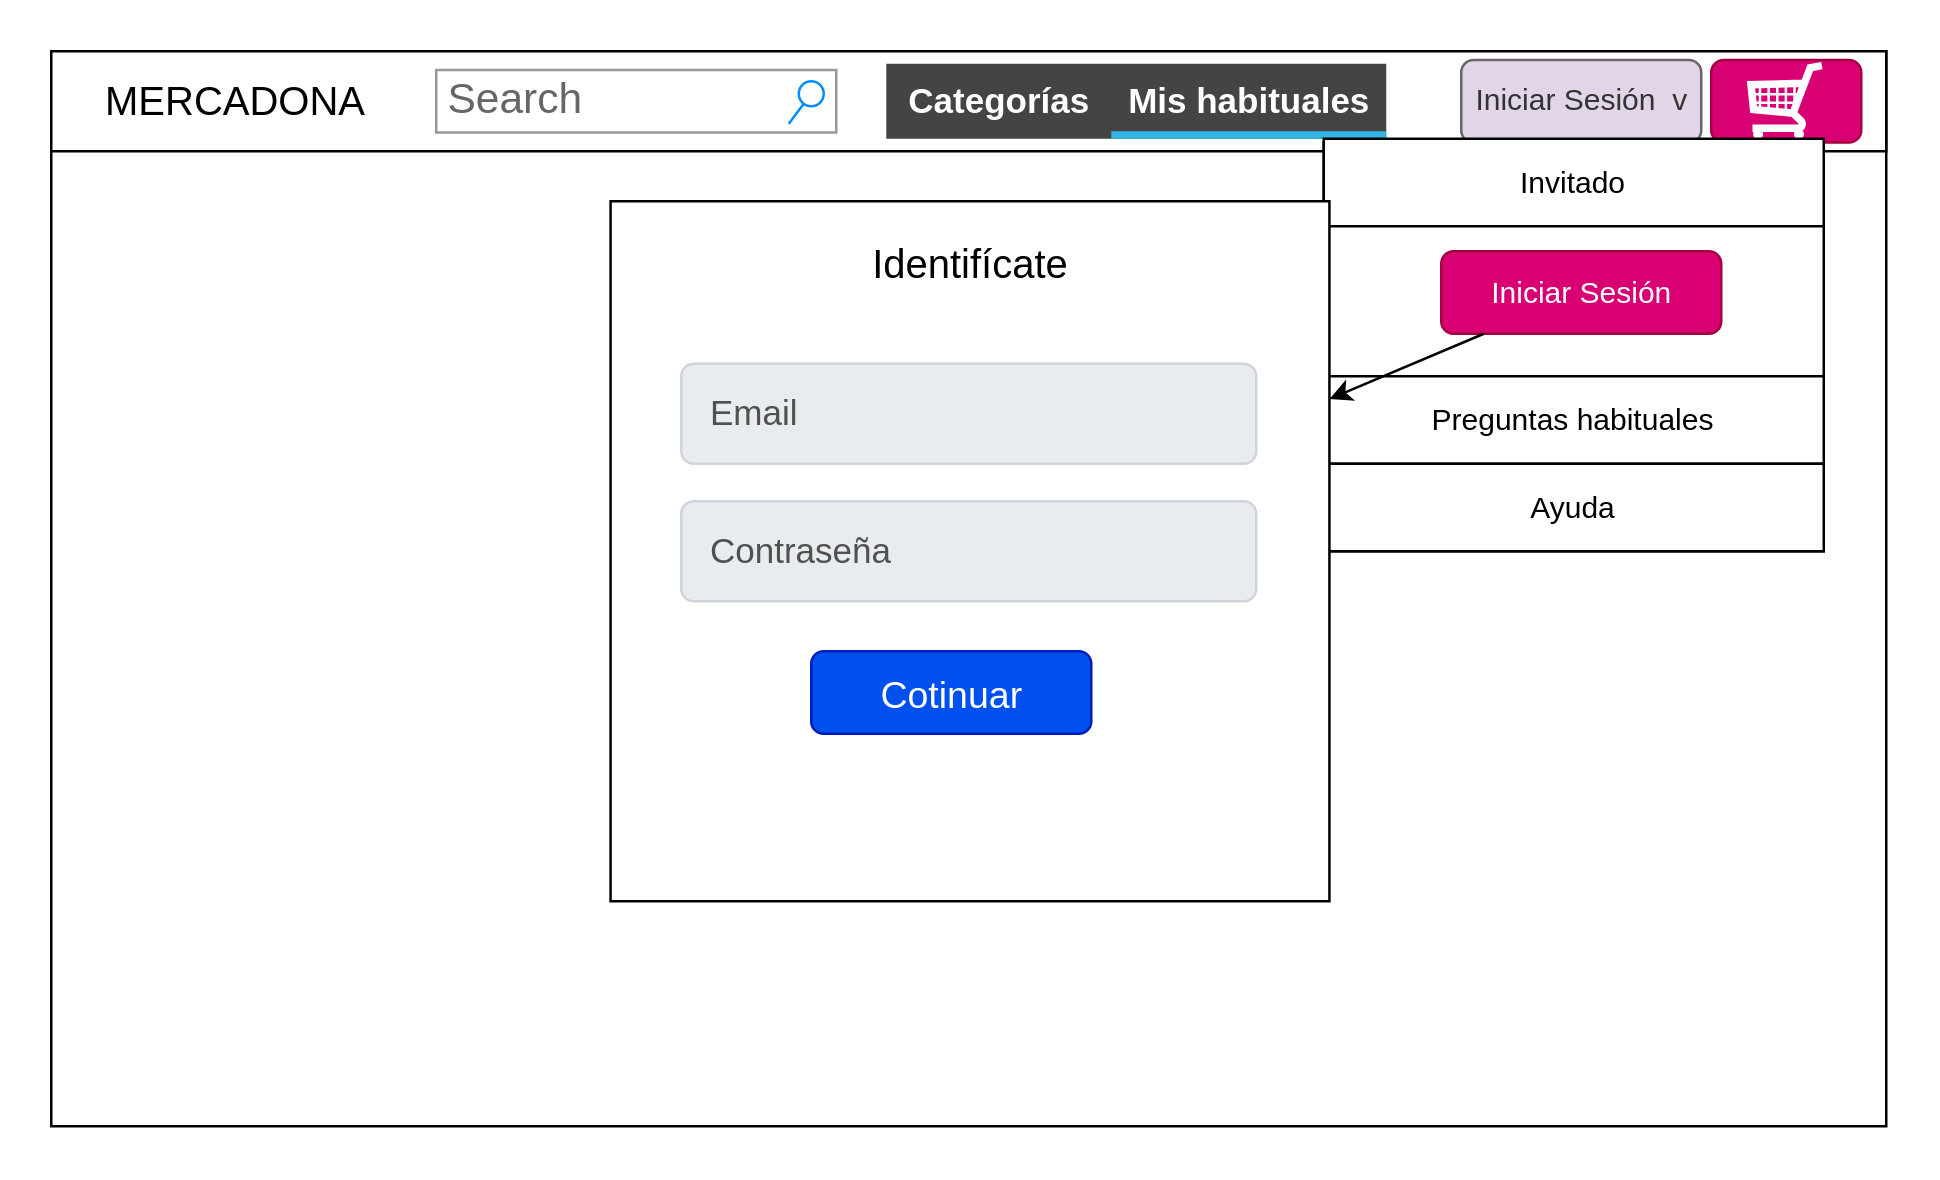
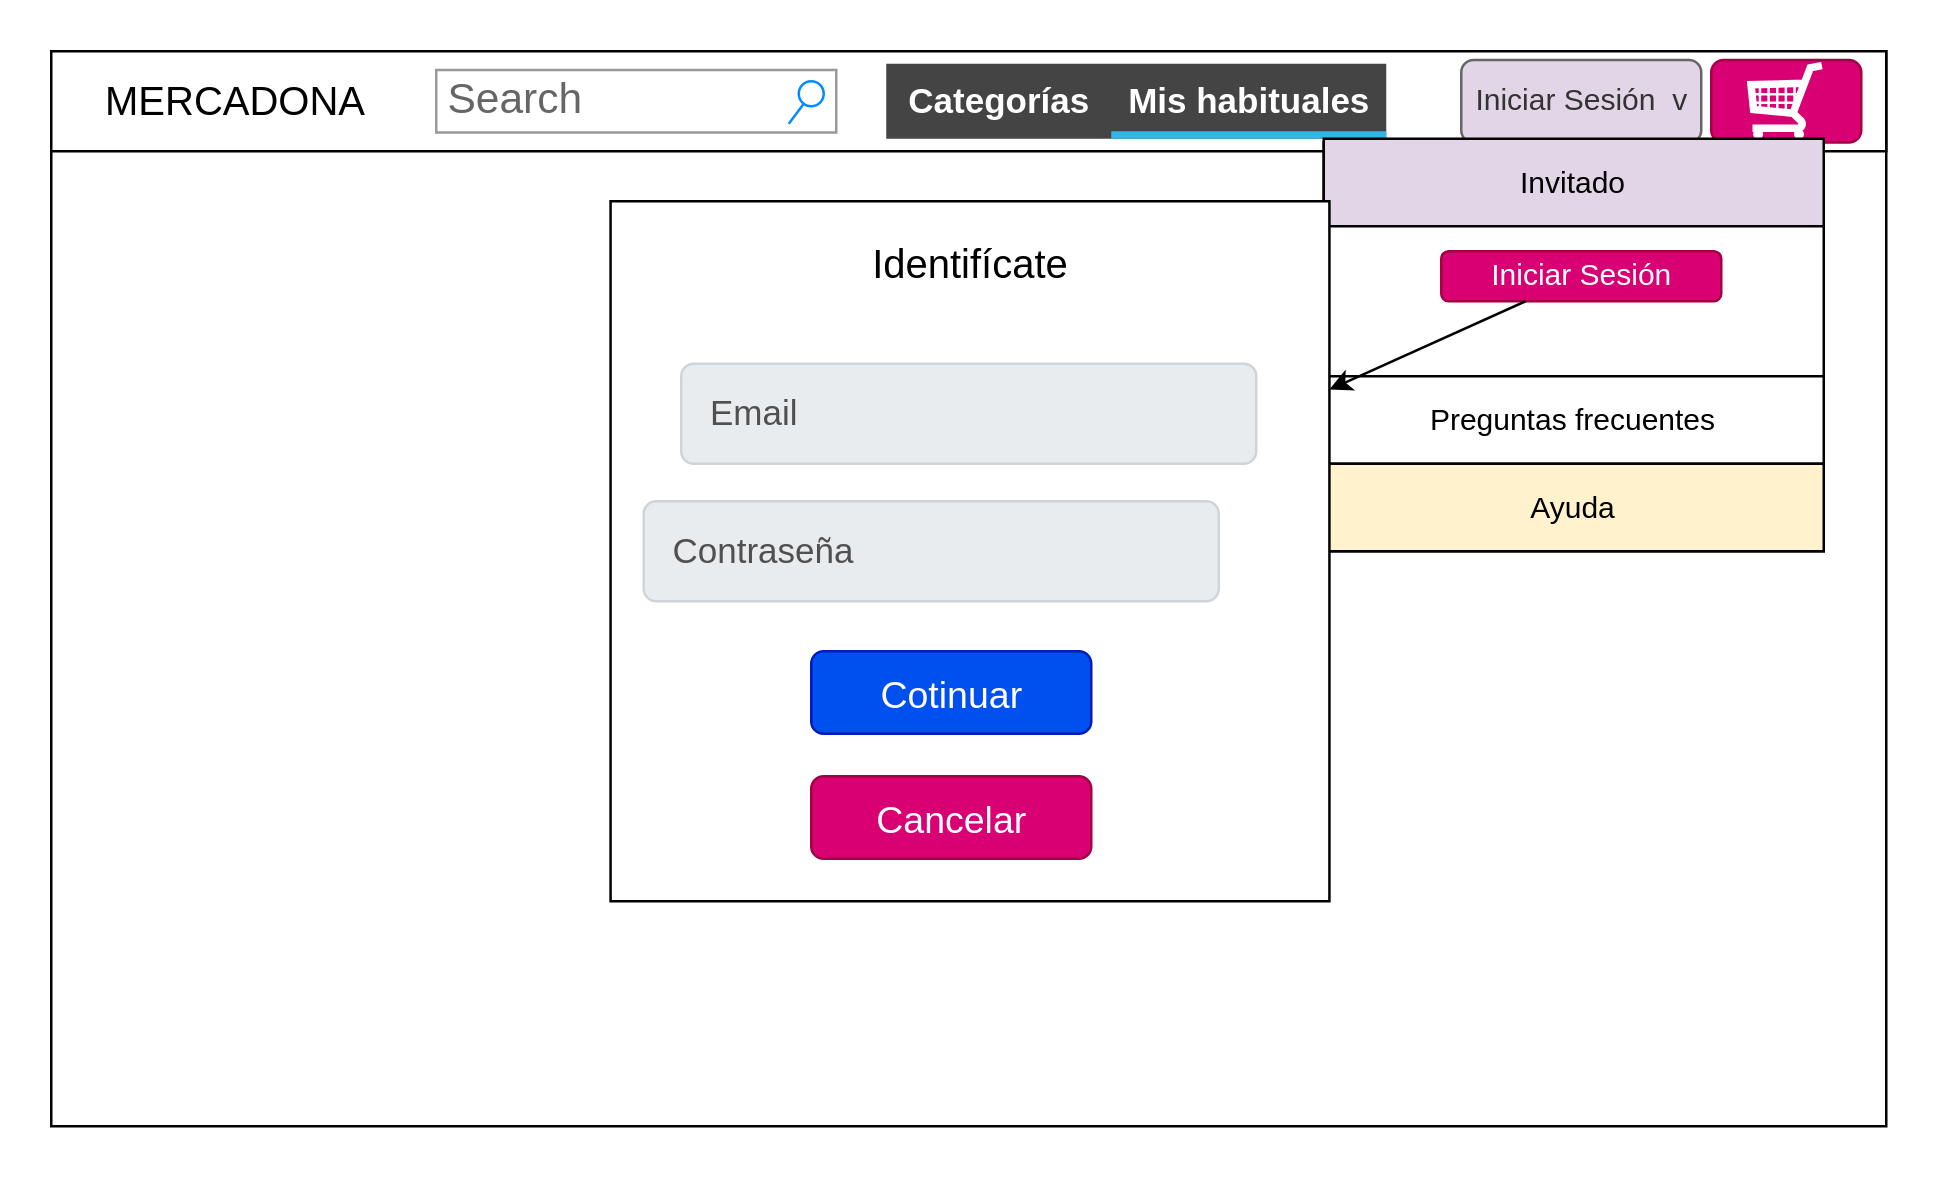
- <mxCell id="14" value="Invitado" style="rounded=0;whiteSpace=wrap;html=1;" vertex="1" parent="1"><mxGeometry x="529" y="55" width="200" height="35" as="geometry" /></mxCell>
+ <mxCell id="14" value="Invitado" style="rounded=0;whiteSpace=wrap;html=1;fillColor=#e1d5e7;" vertex="1" parent="1"><mxGeometry x="529" y="55" width="200" height="35" as="geometry" /></mxCell>
- <mxCell id="15" value="Iniciar Sesión" style="rounded=1;fillColor=#d80073;strokeColor=#A50040;html=1;fontColor=#ffffff;align=center;verticalAlign=middle;fontStyle=0;fontSize=12;sketch=0;" vertex="1" parent="1"><mxGeometry x="576" y="100" width="112" height="33" as="geometry" /></mxCell>
+ <mxCell id="15" value="Iniciar Sesión" style="rounded=1;fillColor=#d80073;strokeColor=#A50040;html=1;fontColor=#ffffff;align=center;verticalAlign=middle;fontStyle=0;fontSize=12;sketch=0;" vertex="1" parent="1"><mxGeometry x="576" y="100" width="112" height="20" as="geometry" /></mxCell>
- <mxCell id="16" value="Preguntas habituales" style="rounded=0;whiteSpace=wrap;html=1;" vertex="1" parent="1"><mxGeometry x="529" y="150" width="200" height="35" as="geometry" /></mxCell>
+ <mxCell id="16" value="Preguntas frecuentes" style="rounded=0;whiteSpace=wrap;html=1;" vertex="1" parent="1"><mxGeometry x="529" y="150" width="200" height="35" as="geometry" /></mxCell>
- <mxCell id="17" value="Ayuda" style="rounded=0;whiteSpace=wrap;html=1;" vertex="1" parent="1"><mxGeometry x="529" y="185" width="200" height="35" as="geometry" /></mxCell>
+ <mxCell id="17" value="Ayuda" style="rounded=0;whiteSpace=wrap;html=1;fillColor=#fff2cc;" vertex="1" parent="1"><mxGeometry x="529" y="185" width="200" height="35" as="geometry" /></mxCell>
- <mxCell id="22" value="Contraseña" style="html=1;shadow=0;dashed=0;shape=mxgraph.bootstrap.rrect;rSize=5;strokeColor=#CED4DA;strokeWidth=1;fillColor=#E9ECEF;fontColor=#505050;whiteSpace=wrap;align=left;verticalAlign=middle;spacingLeft=10;fontSize=14;" vertex="1" parent="1"><mxGeometry x="272" y="200" width="230" height="40" as="geometry" /></mxCell>
+ <mxCell id="22" value="Contraseña" style="html=1;shadow=0;dashed=0;shape=mxgraph.bootstrap.rrect;rSize=5;strokeColor=#CED4DA;strokeWidth=1;fillColor=#E9ECEF;fontColor=#505050;whiteSpace=wrap;align=left;verticalAlign=middle;spacingLeft=10;fontSize=14;" vertex="1" parent="1"><mxGeometry x="257" y="200" width="230" height="40" as="geometry" /></mxCell>
+ <mxCell id="23" value="Cancelar" style="rounded=1;fillColor=#d80073;strokeColor=#A50040;html=1;fontColor=#ffffff;align=center;verticalAlign=middle;fontStyle=0;fontSize=15;sketch=0;" vertex="1" parent="1"><mxGeometry x="324" y="310" width="112" height="33" as="geometry" /></mxCell>
